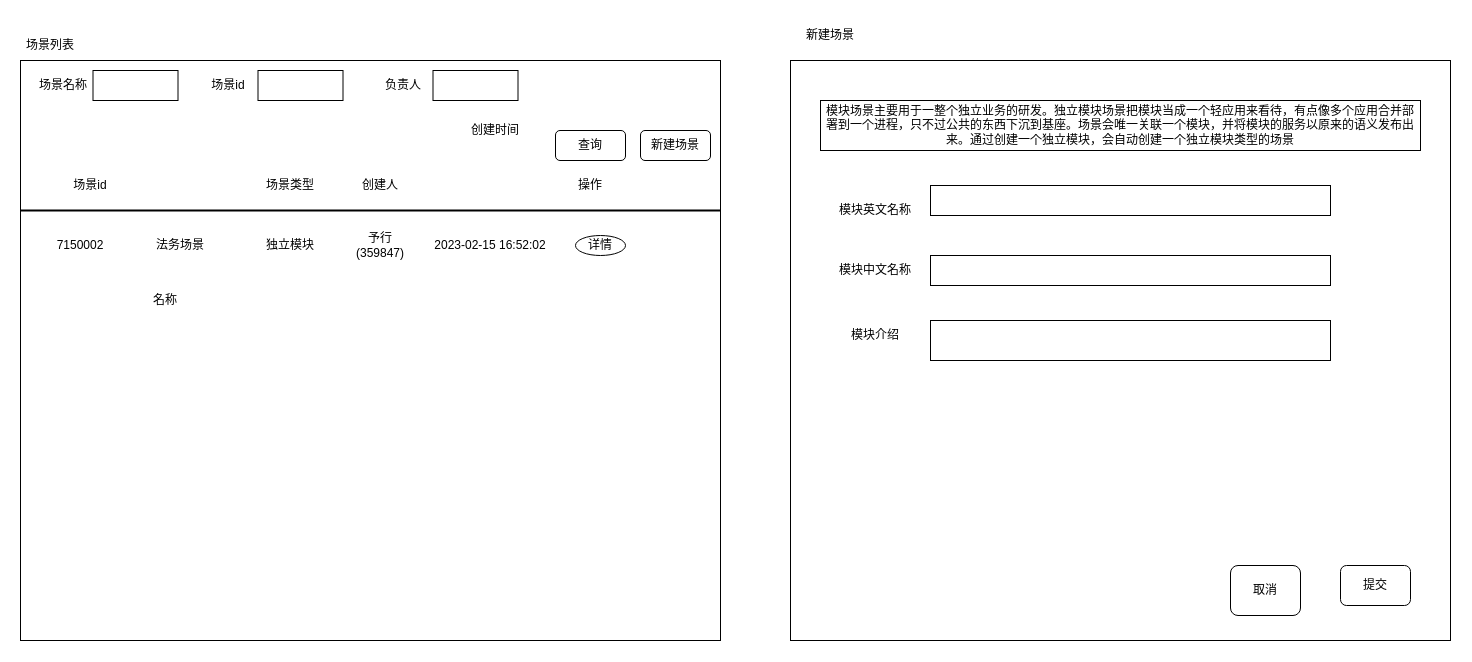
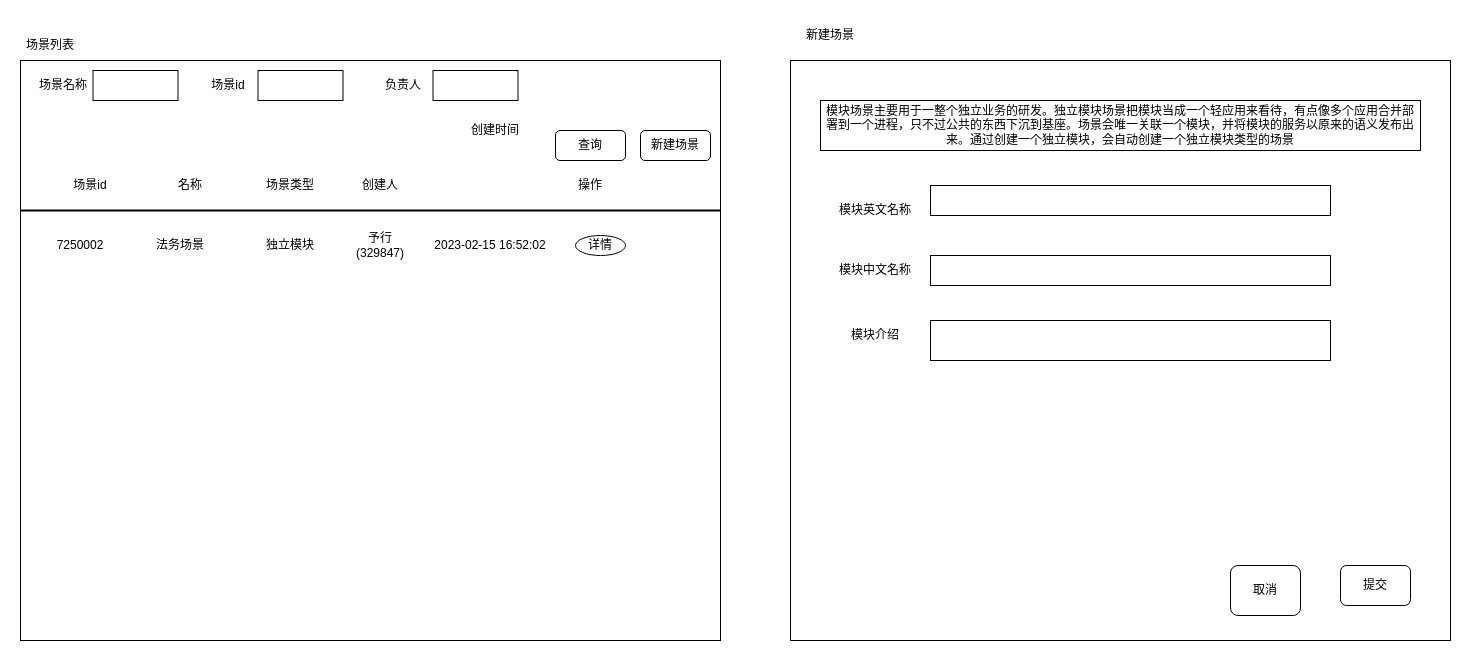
- <mxCell id="15" value="7150002" style="text;html=1;strokeColor=none;fillColor=none;align=center;verticalAlign=middle;whiteSpace=wrap;rounded=0;" parent="1" vertex="1"><mxGeometry x="50" y="230" width="60" height="30" as="geometry" /></mxCell>
+ <mxCell id="15" value="7250002" style="text;html=1;strokeColor=none;fillColor=none;align=center;verticalAlign=middle;whiteSpace=wrap;rounded=0;" parent="1" vertex="1"><mxGeometry x="50" y="230" width="60" height="30" as="geometry" /></mxCell>
- <mxCell id="18" value="予行(359847)" style="text;html=1;strokeColor=none;fillColor=none;align=center;verticalAlign=middle;whiteSpace=wrap;rounded=0;" parent="1" vertex="1"><mxGeometry x="350" y="230" width="60" height="30" as="geometry" /></mxCell>
+ <mxCell id="18" value="予行(329847)" style="text;html=1;strokeColor=none;fillColor=none;align=center;verticalAlign=middle;whiteSpace=wrap;rounded=0;" parent="1" vertex="1"><mxGeometry x="350" y="230" width="60" height="30" as="geometry" /></mxCell>
- <mxCell id="9" value="名称" style="text;html=1;strokeColor=none;fillColor=none;align=center;verticalAlign=middle;whiteSpace=wrap;rounded=0;" parent="1" vertex="1"><mxGeometry x="135" y="285" width="60" height="30" as="geometry" /></mxCell>
+ <mxCell id="9" value="名称" style="text;html=1;strokeColor=none;fillColor=none;align=center;verticalAlign=middle;whiteSpace=wrap;rounded=0;" parent="1" vertex="1"><mxGeometry x="160" y="170" width="60" height="30" as="geometry" /></mxCell>
